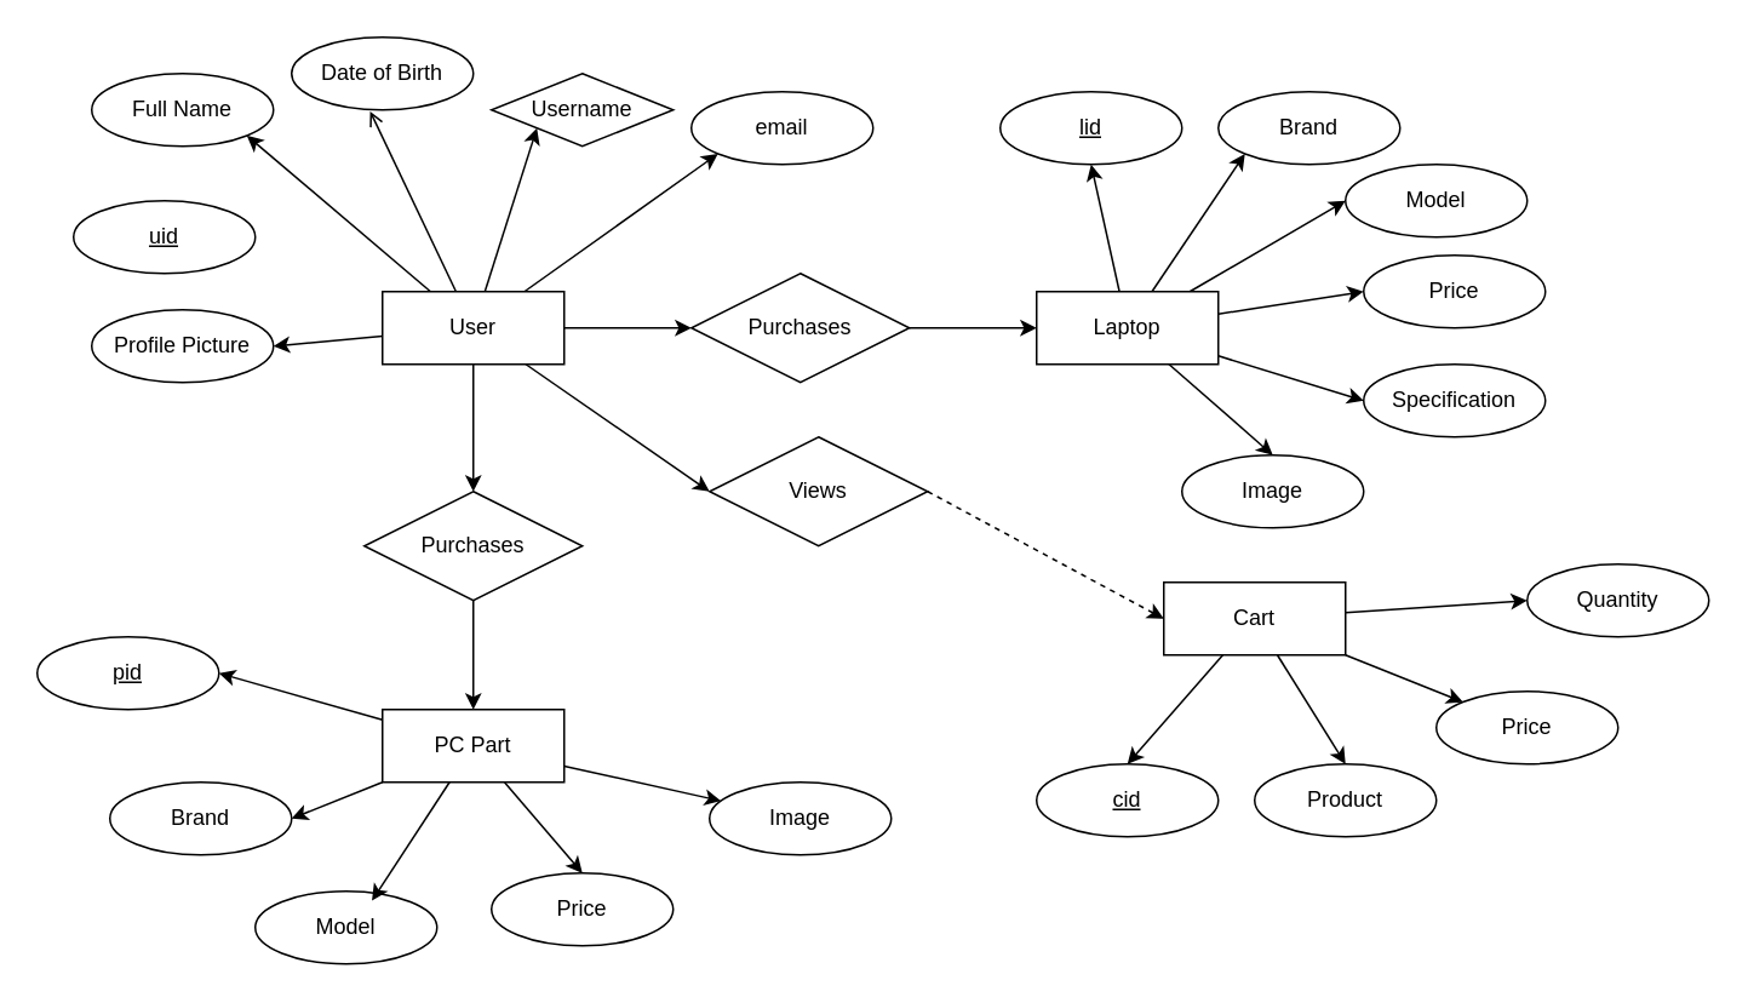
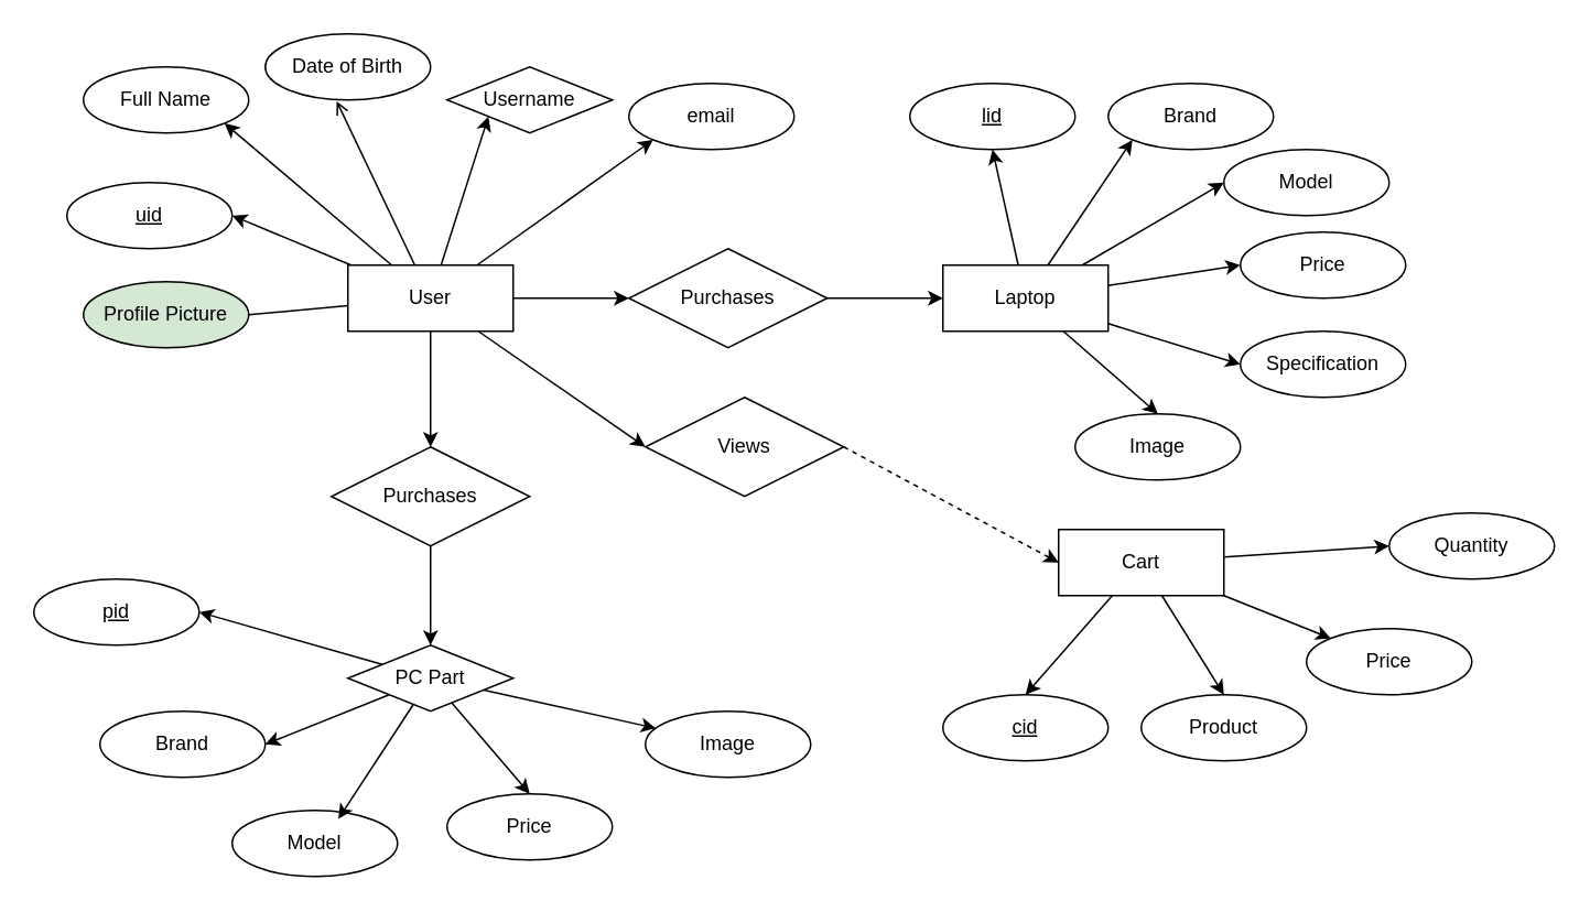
+ <mxCell id="6" style="edgeStyle=none;html=1;entryX=1;entryY=0.5;entryDx=0;entryDy=0;" edge="1" parent="1" source="10" target="33"><mxGeometry relative="1" as="geometry" /></mxCell>
- <mxCell id="5" style="edgeStyle=none;html=1;entryX=1;entryY=0.5;entryDx=0;entryDy=0;" edge="1" parent="1" source="10" target="36"><mxGeometry relative="1" as="geometry" /></mxCell>
+ <mxCell id="5" style="edgeStyle=none;html=1;entryX=1;entryY=0.5;entryDx=0;entryDy=0;endArrow=none;" edge="1" parent="1" source="10" target="36"><mxGeometry relative="1" as="geometry" /></mxCell>
- <mxCell id="36" value="Profile Picture" style="ellipse;whiteSpace=wrap;html=1;align=center;" vertex="1" parent="1"><mxGeometry x="50" y="170" width="100" height="40" as="geometry" /></mxCell>
+ <mxCell id="36" value="Profile Picture" style="ellipse;whiteSpace=wrap;html=1;align=center;fillColor=#d5e8d4;" vertex="1" parent="1"><mxGeometry x="50" y="170" width="100" height="40" as="geometry" /></mxCell>
- <mxCell id="25" value="PC Part" style="whiteSpace=wrap;html=1;align=center;" vertex="1" parent="1"><mxGeometry x="210" y="390" width="100" height="40" as="geometry" /></mxCell>
+ <mxCell id="25" value="PC Part" style="rhombus;whiteSpace=wrap;html=1;align=center;" vertex="1" parent="1"><mxGeometry x="210" y="390" width="100" height="40" as="geometry" /></mxCell>
